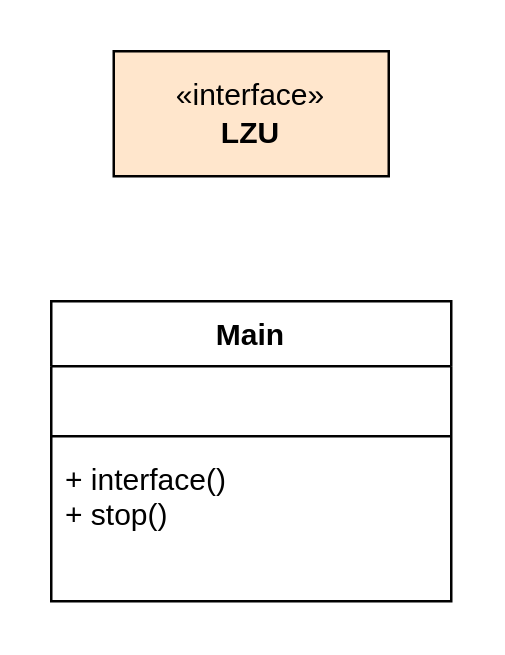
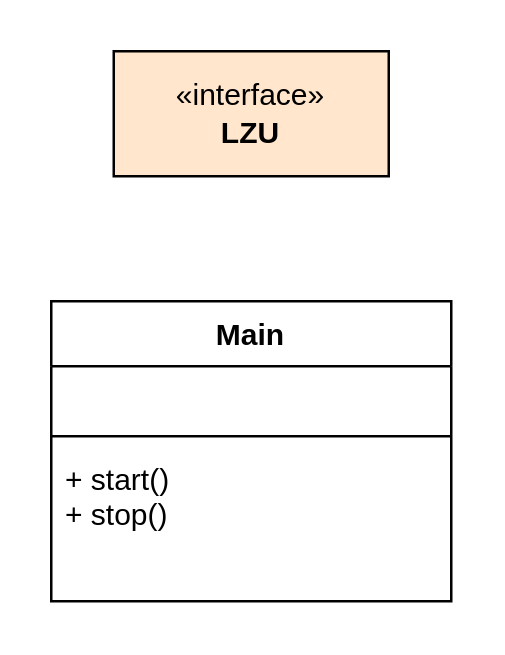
- <mxCell id="5" value="+ interface()&lt;div&gt;+ stop()&lt;/div&gt;" style="text;strokeColor=none;fillColor=none;align=left;verticalAlign=top;spacingLeft=4;spacingRight=4;overflow=hidden;rotatable=0;points=[[0,0.5],[1,0.5]];portConstraint=eastwest;whiteSpace=wrap;html=1;" vertex="1" parent="2"><mxGeometry y="58" width="160" height="62" as="geometry" /></mxCell>
+ <mxCell id="5" value="+ start()&lt;div&gt;+ stop()&lt;/div&gt;" style="text;strokeColor=none;fillColor=none;align=left;verticalAlign=top;spacingLeft=4;spacingRight=4;overflow=hidden;rotatable=0;points=[[0,0.5],[1,0.5]];portConstraint=eastwest;whiteSpace=wrap;html=1;" vertex="1" parent="2"><mxGeometry y="58" width="160" height="62" as="geometry" /></mxCell>
